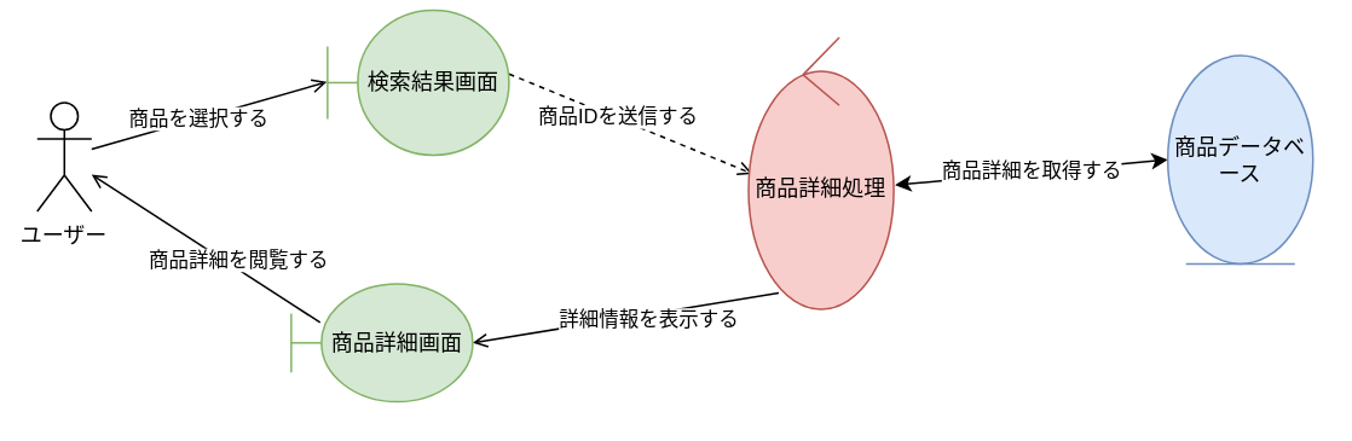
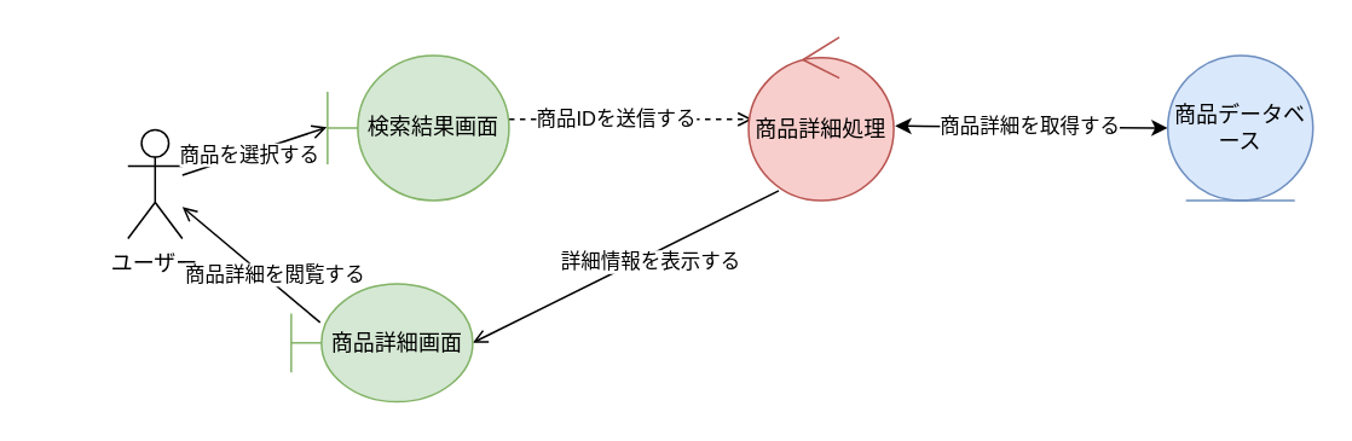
- <mxCell id="13" value="検索結果画面" style="shape=umlBoundary;whiteSpace=wrap;html=1;fillColor=#d5e8d4;strokeColor=#82b366;" parent="1" vertex="1"><mxGeometry x="180" y="5" width="100" height="80" as="geometry" /></mxCell>
+ <mxCell id="13" value="検索結果画面" style="shape=umlBoundary;whiteSpace=wrap;html=1;fillColor=#d5e8d4;strokeColor=#82b366;" parent="1" vertex="1"><mxGeometry x="180" y="30" width="100" height="80" as="geometry" /></mxCell>
- <mxCell id="2" value="ユーザー" style="shape=umlActor;verticalLabelPosition=bottom;verticalAlign=top;" parent="1" vertex="1"><mxGeometry x="20" y="56" width="30" height="60" as="geometry" /></mxCell>
+ <mxCell id="2" value="ユーザー" style="shape=umlActor;verticalLabelPosition=bottom;verticalAlign=top;" parent="1" vertex="1"><mxGeometry x="70" y="71" width="30" height="60" as="geometry" /></mxCell>
- <mxCell id="15" value="商品データベース" style="ellipse;shape=umlEntity;whiteSpace=wrap;html=1;fillColor=#dae8fc;strokeColor=#6c8ebf;" parent="1" vertex="1"><mxGeometry x="643" y="30" width="80" height="115" as="geometry" /></mxCell>
+ <mxCell id="15" value="商品データベース" style="ellipse;shape=umlEntity;whiteSpace=wrap;html=1;fillColor=#dae8fc;strokeColor=#6c8ebf;" parent="1" vertex="1"><mxGeometry x="643" y="30" width="80" height="80" as="geometry" /></mxCell>
- <mxCell id="14" value="商品詳細処理" style="ellipse;shape=umlControl;whiteSpace=wrap;html=1;fillColor=#f8cecc;strokeColor=#b85450;" parent="1" vertex="1"><mxGeometry x="412" y="20" width="80" height="150" as="geometry" /></mxCell>
+ <mxCell id="14" value="商品詳細処理" style="ellipse;shape=umlControl;whiteSpace=wrap;html=1;fillColor=#f8cecc;strokeColor=#b85450;" parent="1" vertex="1"><mxGeometry x="412" y="20" width="80" height="90" as="geometry" /></mxCell>
